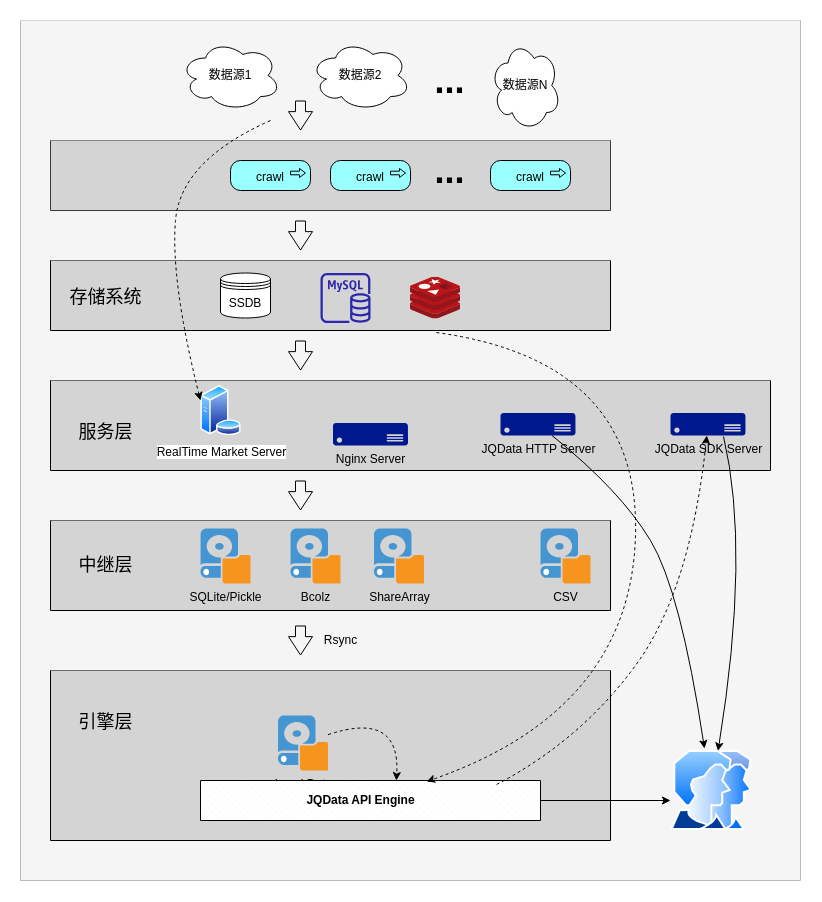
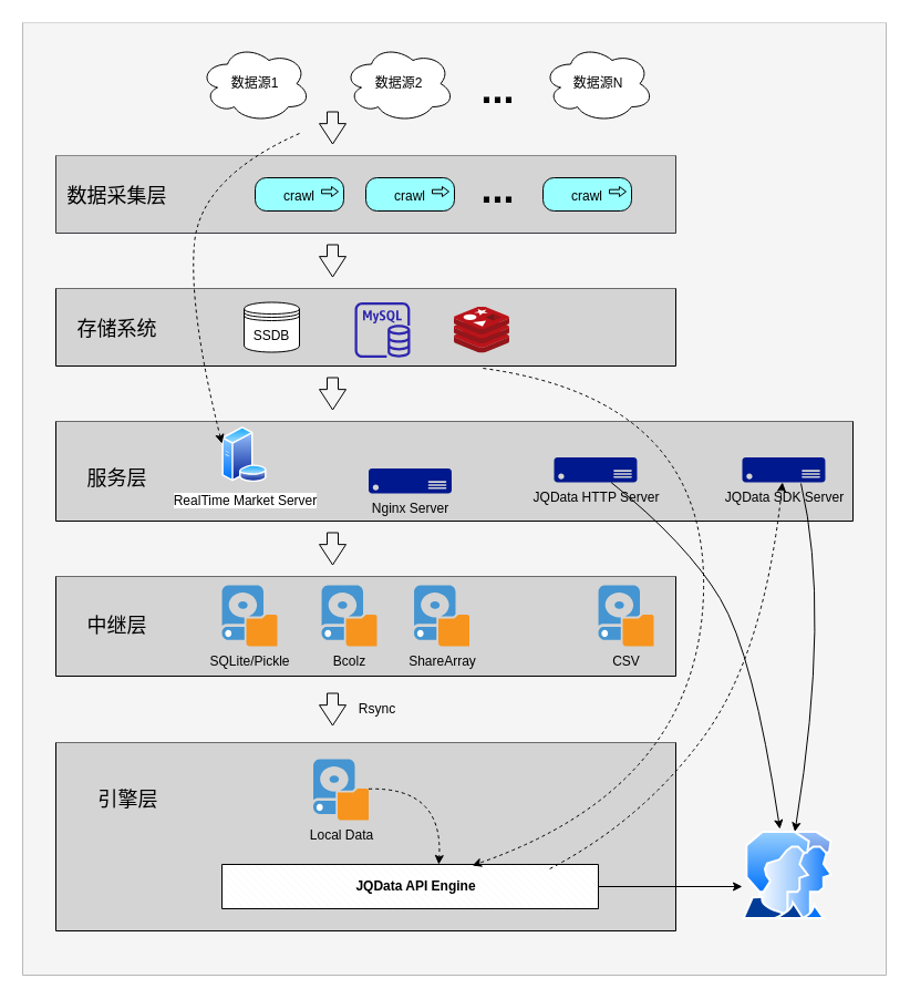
- <mxCell id="29" value="数据源N" style="shape=cloud;whiteSpace=wrap;html=1;" vertex="1" parent="1"><mxGeometry x="490" y="40" width="70" height="90" as="geometry" /></mxCell>
+ <mxCell id="29" value="数据源N" style="shape=cloud;whiteSpace=wrap;html=1;" vertex="1" parent="1"><mxGeometry x="490" width="100" height="70" as="geometry" y="40" /></mxCell>
+ <mxCell id="4" value="&lt;font style=&quot;font-size: 18px;&quot;&gt;数据采集层&lt;/font&gt;" style="text;html=1;align=center;verticalAlign=middle;resizable=0;points=[];autosize=1;strokeColor=none;fillColor=none;fontSize=36;" vertex="1" parent="3"><mxGeometry width="110" height="60" as="geometry" /></mxCell>
- <mxCell id="22" value="&lt;span style=&quot;font-size: 18px;&quot;&gt;引擎层&lt;/span&gt;" style="text;html=1;align=center;verticalAlign=middle;resizable=0;points=[];autosize=1;strokeColor=none;fillColor=none;fontSize=36;" vertex="1" parent="21"><mxGeometry x="15" y="15" width="80" height="60" as="geometry" /></mxCell>
+ <mxCell id="22" value="&lt;span style=&quot;font-size: 18px;&quot;&gt;引擎层&lt;/span&gt;" style="text;html=1;align=center;verticalAlign=middle;resizable=0;points=[];autosize=1;strokeColor=none;fillColor=none;fontSize=36;" vertex="1" parent="21"><mxGeometry x="25" y="15" width="80" height="60" as="geometry" /></mxCell>
- <mxCell id="23" value="Local Data" style="shadow=0;dashed=0;html=1;strokeColor=none;fillColor=#4495D1;labelPosition=center;verticalLabelPosition=bottom;verticalAlign=top;align=center;outlineConnect=0;shape=mxgraph.veeam.local_disk;fontSize=12;" vertex="1" parent="21"><mxGeometry x="227.5" y="45" width="50" height="55" as="geometry" /></mxCell>
+ <mxCell id="23" value="Local Data" style="shadow=0;dashed=0;html=1;strokeColor=none;fillColor=#4495D1;labelPosition=center;verticalLabelPosition=bottom;verticalAlign=top;align=center;outlineConnect=0;shape=mxgraph.veeam.local_disk;fontSize=12;" vertex="1" parent="21"><mxGeometry x="232.5" y="15" width="50" height="55" as="geometry" /></mxCell>
- <mxCell id="25" value="&lt;b&gt;JQData API Engine&lt;/b&gt;" style="text;html=1;strokeColor=none;fillColor=none;align=center;verticalAlign=middle;whiteSpace=wrap;rounded=0;fontSize=12;" vertex="1" parent="21"><mxGeometry x="247.5" y="115" width="125" height="30" as="geometry" /></mxCell>
+ <mxCell id="25" value="&lt;b&gt;JQData API Engine&lt;/b&gt;" style="text;html=1;strokeColor=none;fillColor=none;align=center;verticalAlign=middle;whiteSpace=wrap;rounded=0;fontSize=12;" vertex="1" parent="21"><mxGeometry x="262.5" y="115" width="125" height="30" as="geometry" /></mxCell>
